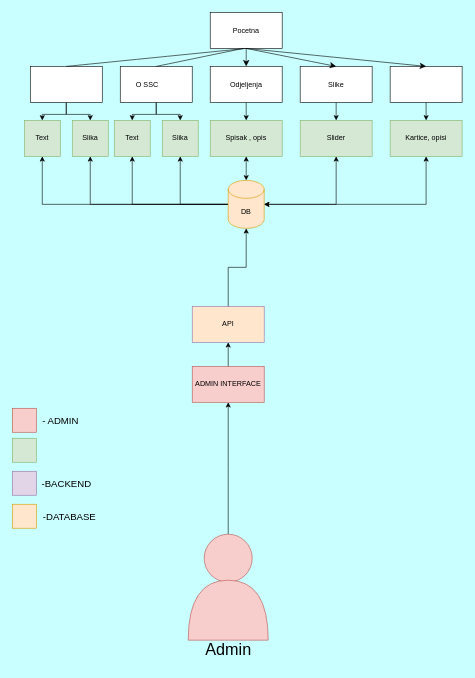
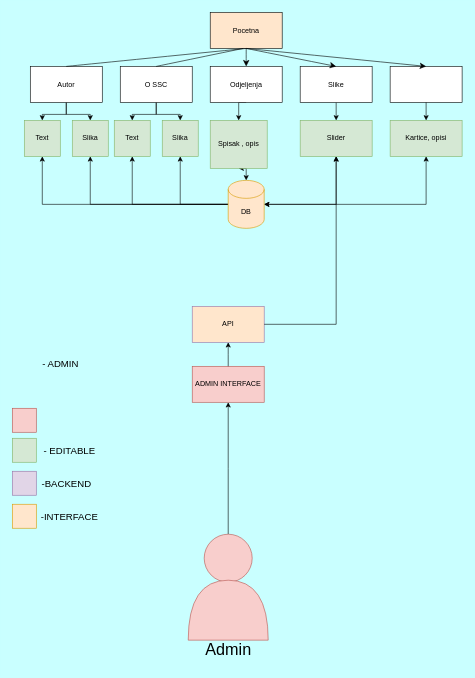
- <mxCell id="2" value="Pocetna" style="rounded=0;whiteSpace=wrap;html=1;" parent="1" vertex="1"><mxGeometry x="350" y="20" width="120" height="60" as="geometry" /></mxCell>
+ <mxCell id="2" value="Pocetna" style="rounded=0;whiteSpace=wrap;html=1;fillColor=#ffe6cc;" parent="1" vertex="1"><mxGeometry x="350" y="20" width="120" height="60" as="geometry" /></mxCell>
+ <mxCell id="9" value="Autor" style="text;html=1;align=center;verticalAlign=middle;whiteSpace=wrap;rounded=0;" parent="1" vertex="1"><mxGeometry x="80" y="125" width="60" height="30" as="geometry" /></mxCell>
- <mxCell id="10" value="O SSC" style="text;html=1;align=center;verticalAlign=middle;whiteSpace=wrap;rounded=0;" parent="1" vertex="1"><mxGeometry x="215" y="125" width="60" height="30" as="geometry" /></mxCell>
+ <mxCell id="10" value="O SSC" style="text;html=1;align=center;verticalAlign=middle;whiteSpace=wrap;rounded=0;" parent="1" vertex="1"><mxGeometry x="230" y="125" width="60" height="30" as="geometry" /></mxCell>
- <mxCell id="28" value="Spisak , opis" style="rounded=0;whiteSpace=wrap;html=1;fillColor=#d5e8d4;strokeColor=#82b366;" parent="1" vertex="1"><mxGeometry x="350" y="200" width="120" height="60" as="geometry" /></mxCell>
+ <mxCell id="28" value="Spisak , opis" style="rounded=0;whiteSpace=wrap;html=1;fillColor=#d5e8d4;strokeColor=#82b366;" parent="1" vertex="1"><mxGeometry x="350" y="200" width="95" height="80" as="geometry" /></mxCell>
- <mxCell id="45" style="edgeStyle=orthogonalEdgeStyle;rounded=0;orthogonalLoop=1;jettySize=auto;html=1;entryX=0.5;entryY=1;entryDx=0;entryDy=0;entryPerimeter=0;" parent="1" source="44" target="33" edge="1"><mxGeometry relative="1" as="geometry" /></mxCell>
+ <mxCell id="45" style="edgeStyle=orthogonalEdgeStyle;rounded=0;orthogonalLoop=1;jettySize=auto;html=1;" parent="1" source="44" target="34" edge="1"><mxGeometry relative="1" as="geometry" /></mxCell>
- <mxCell id="52" value="- ADMIN" style="text;html=1;align=center;verticalAlign=middle;resizable=0;points=[];autosize=1;strokeColor=none;fillColor=none;fontSize=16;" parent="1" vertex="1"><mxGeometry x="60" y="685" width="80" height="30" as="geometry" /></mxCell>
+ <mxCell id="52" value="- ADMIN" style="text;html=1;align=center;verticalAlign=middle;resizable=0;points=[];autosize=1;strokeColor=none;fillColor=none;fontSize=16;" parent="1" vertex="1"><mxGeometry x="60" y="590" width="80" height="30" as="geometry" /></mxCell>
+ <mxCell id="50" value="- EDITABLE" style="text;html=1;align=center;verticalAlign=middle;resizable=0;points=[];autosize=1;strokeColor=none;fillColor=none;fontSize=16;" parent="1" vertex="1"><mxGeometry x="60" y="735" width="110" height="30" as="geometry" /></mxCell>
- <mxCell id="54" value="-DATABASE" style="text;html=1;align=center;verticalAlign=middle;resizable=0;points=[];autosize=1;strokeColor=none;fillColor=none;fontSize=16;" parent="1" vertex="1"><mxGeometry x="60" y="845" width="110" height="30" as="geometry" /></mxCell>
+ <mxCell id="54" value="-INTERFACE" style="text;html=1;align=center;verticalAlign=middle;resizable=0;points=[];autosize=1;strokeColor=none;fillColor=none;fontSize=16;" parent="1" vertex="1"><mxGeometry x="60" y="845" width="110" height="30" as="geometry" /></mxCell>
